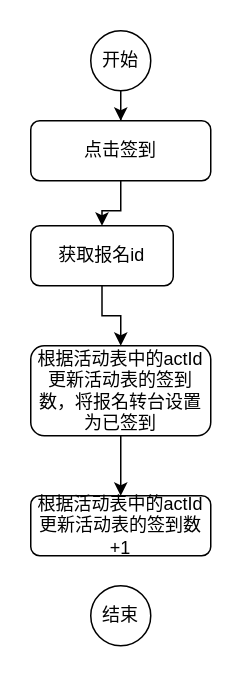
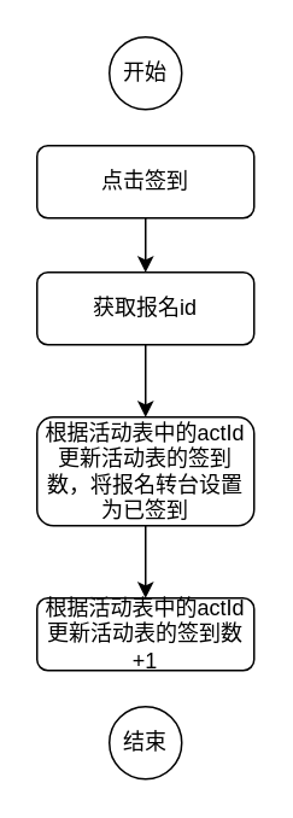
- <mxCell id="10" style="edgeStyle=orthogonalEdgeStyle;rounded=0;orthogonalLoop=1;jettySize=auto;html=1;" edge="1" parent="1" source="11" target="3"><mxGeometry relative="1" as="geometry" /></mxCell>
- <mxCell id="5" value="获取报名id" style="rounded=1;whiteSpace=wrap;html=1;fontSize=12;glass=0;strokeWidth=1;shadow=0;" parent="1" vertex="1"><mxGeometry x="20" y="150" width="95" height="40" as="geometry" /></mxCell>
+ <mxCell id="5" value="获取报名id" style="rounded=1;whiteSpace=wrap;html=1;fontSize=12;glass=0;strokeWidth=1;shadow=0;" parent="1" vertex="1"><mxGeometry x="20" y="150" width="120" height="40" as="geometry" /></mxCell>
